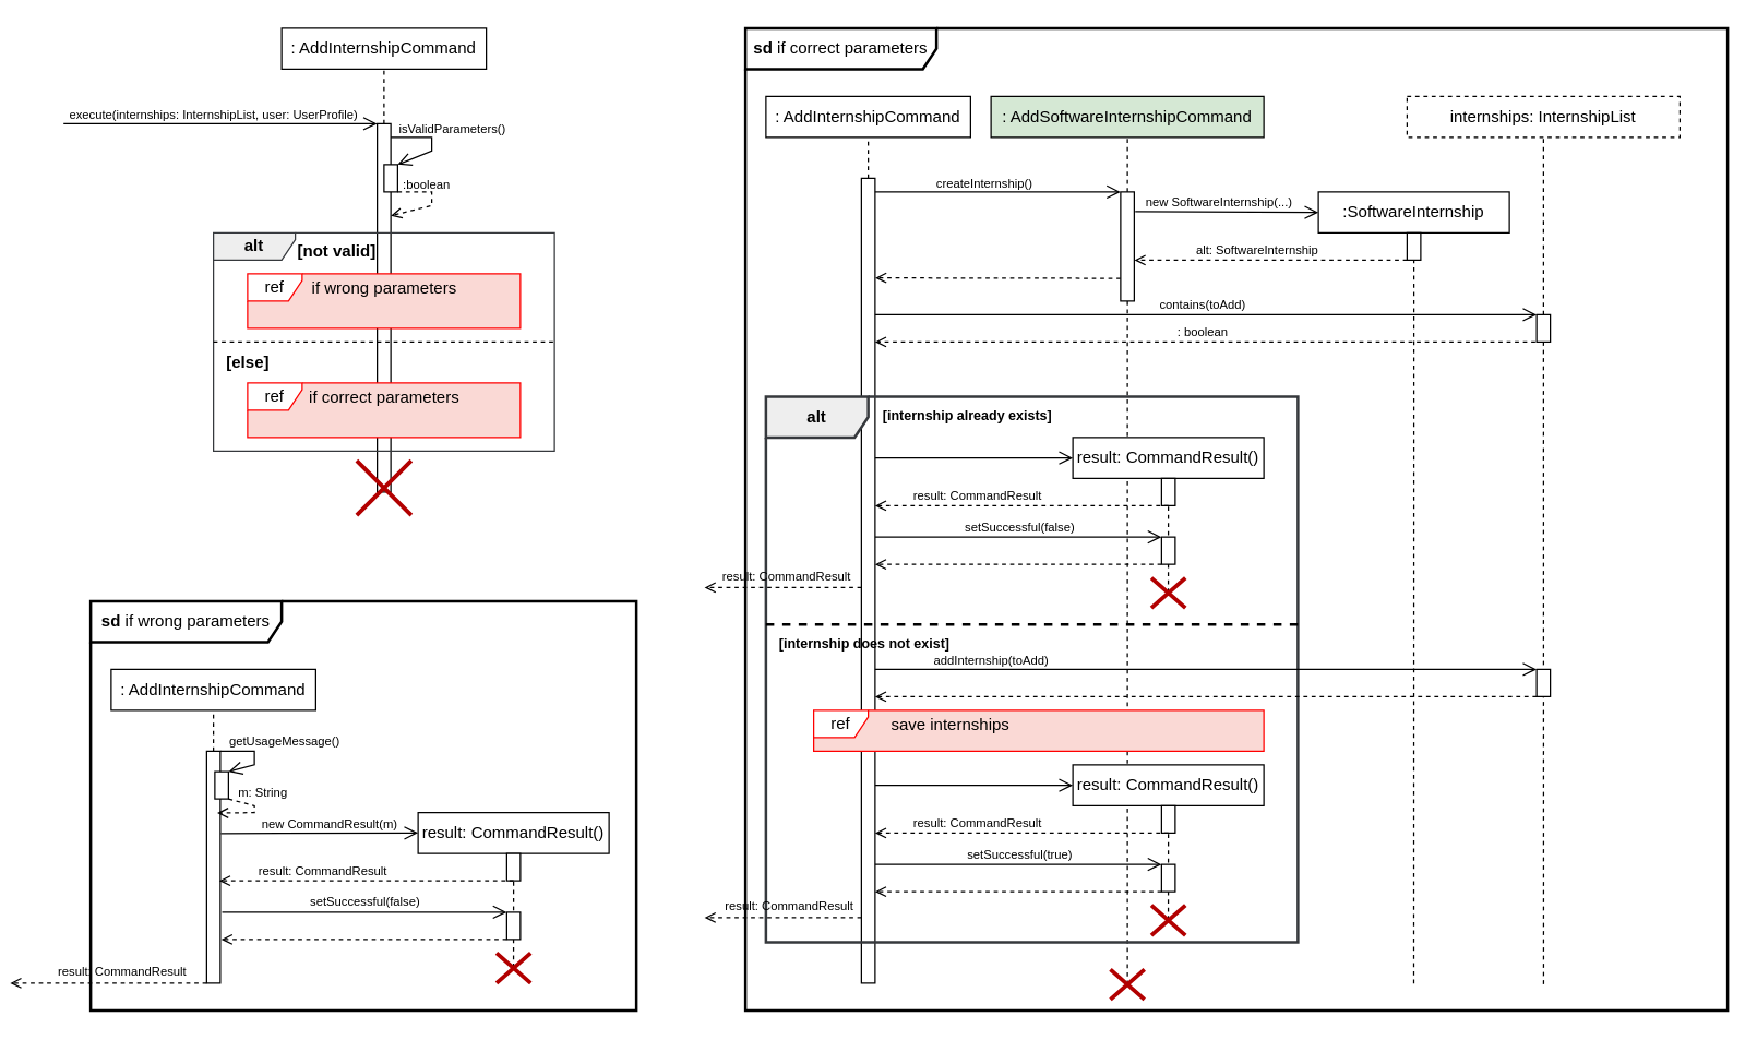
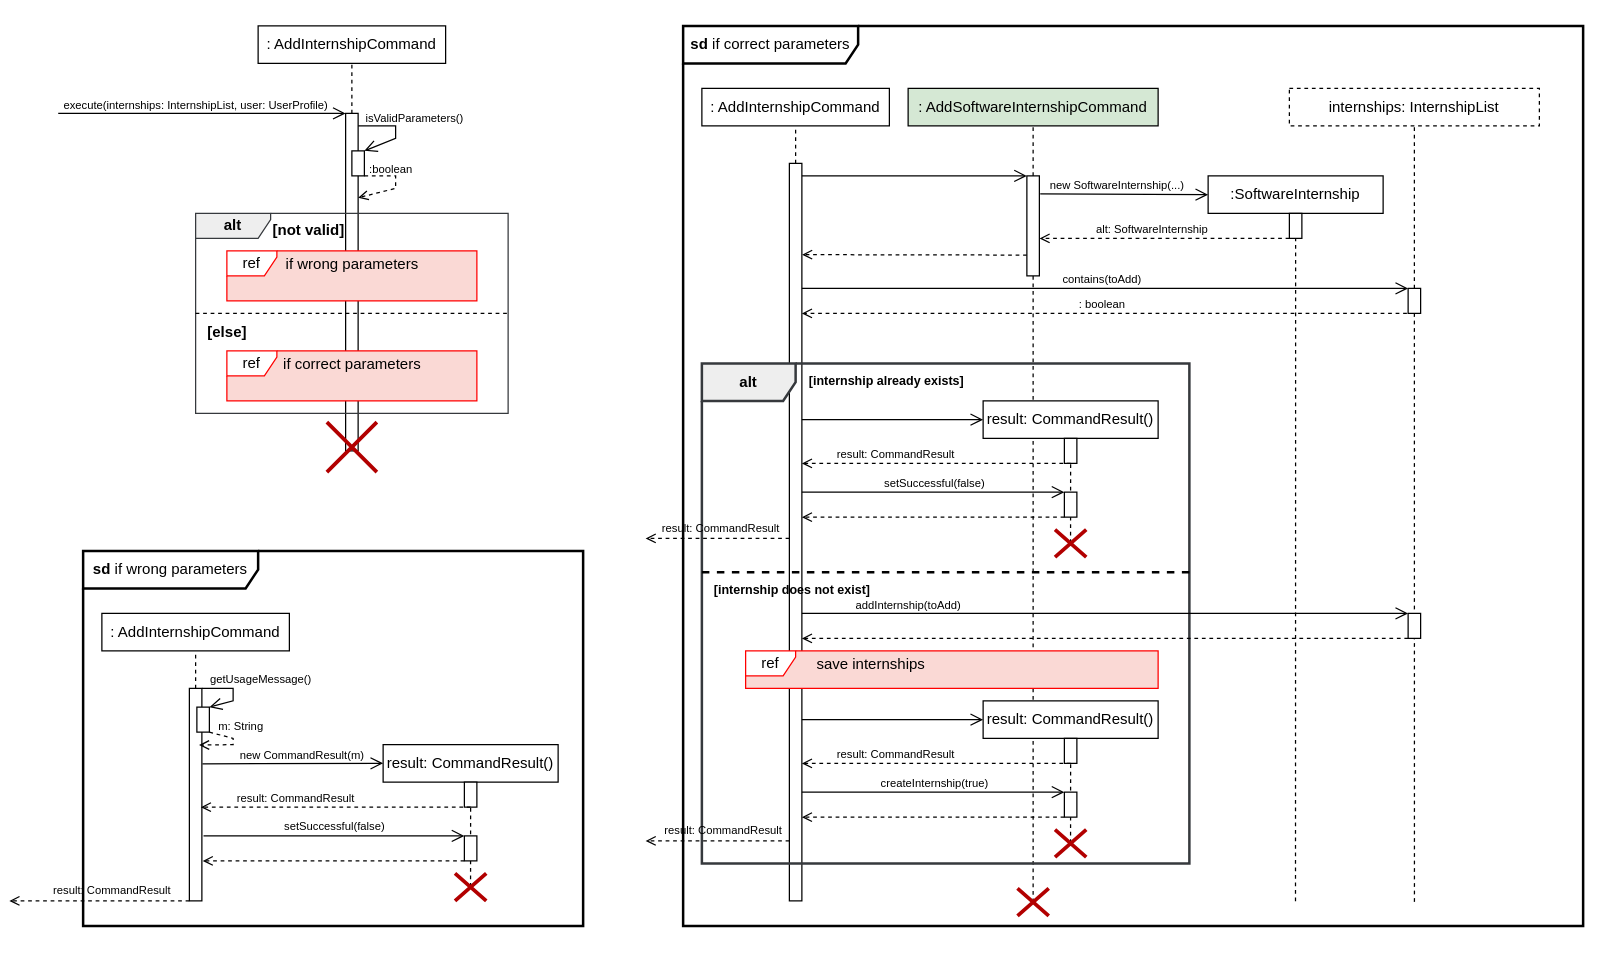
- <mxCell id="49" value="&lt;font style=&quot;font-size: 9px;&quot;&gt;createInternship()&lt;/font&gt;" style="text;html=1;align=center;verticalAlign=middle;resizable=0;points=[];autosize=1;strokeColor=none;fillColor=none;" vertex="1" parent="43"><mxGeometry x="129.55" y="98" width="90" height="30" as="geometry" /></mxCell>
- <mxCell id="91" value="&lt;font style=&quot;font-size: 9px;&quot;&gt;setSuccessful(true)&lt;/font&gt;" style="text;html=1;align=center;verticalAlign=middle;resizable=0;points=[];autosize=1;strokeColor=none;fillColor=none;" vertex="1" parent="78"><mxGeometry x="136" y="320" width="100" height="30" as="geometry" /></mxCell>
+ <mxCell id="91" value="&lt;font style=&quot;font-size: 9px;&quot;&gt;createInternship(true)&lt;/font&gt;" style="text;html=1;align=center;verticalAlign=middle;resizable=0;points=[];autosize=1;strokeColor=none;fillColor=none;" vertex="1" parent="78"><mxGeometry x="136" y="320" width="100" height="30" as="geometry" /></mxCell>
